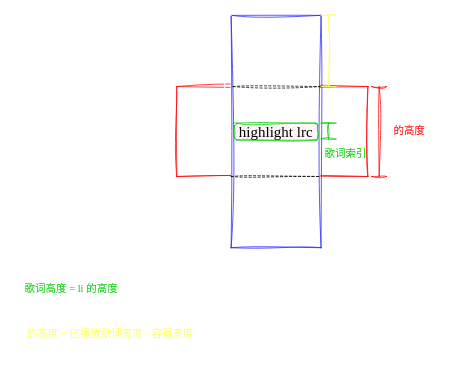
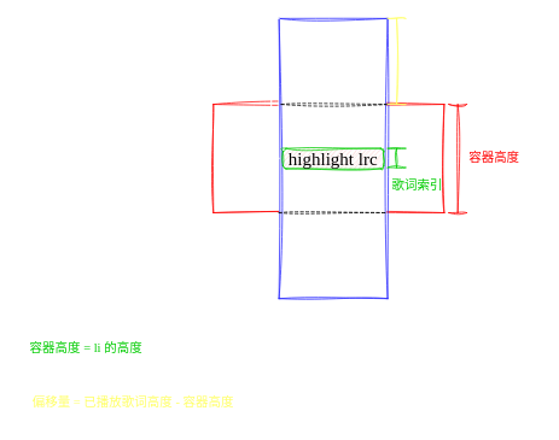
- <mxCell id="10" value="的高度" style="text;strokeColor=none;fillColor=none;html=1;fontSize=14;fontStyle=0;verticalAlign=middle;align=center;sketch=1;hachureGap=4;jiggle=2;curveFitting=1;fontFamily=Architects Daughter;fontSource=https%3A%2F%2Ffonts.googleapis.com%2Fcss%3Ffamily%3DArchitects%2BDaughter;fontColor=#FF0000;" vertex="1" parent="1"><mxGeometry x="495" y="155" width="100" height="40" as="geometry" /></mxCell>
+ <mxCell id="10" value="容器高度" style="text;strokeColor=none;fillColor=none;html=1;fontSize=14;fontStyle=0;verticalAlign=middle;align=center;sketch=1;hachureGap=4;jiggle=2;curveFitting=1;fontFamily=Architects Daughter;fontSource=https%3A%2F%2Ffonts.googleapis.com%2Fcss%3Ffamily%3DArchitects%2BDaughter;fontColor=#FF0000;" vertex="1" parent="1"><mxGeometry x="495" y="155" width="100" height="40" as="geometry" /></mxCell>
- <mxCell id="13" value="歌词高度 = li 的高度" style="text;strokeColor=none;fillColor=none;html=1;fontSize=14;fontStyle=0;verticalAlign=middle;align=center;sketch=1;hachureGap=4;jiggle=2;curveFitting=1;fontFamily=Architects Daughter;fontSource=https%3A%2F%2Ffonts.googleapis.com%2Fcss%3Ffamily%3DArchitects%2BDaughter;fontColor=#00CC00;" vertex="1" parent="1"><mxGeometry x="29" y="365" width="130" height="40" as="geometry" /></mxCell>
+ <mxCell id="13" value="容器高度 = li 的高度" style="text;strokeColor=none;fillColor=none;html=1;fontSize=14;fontStyle=0;verticalAlign=middle;align=center;sketch=1;hachureGap=4;jiggle=2;curveFitting=1;fontFamily=Architects Daughter;fontSource=https%3A%2F%2Ffonts.googleapis.com%2Fcss%3Ffamily%3DArchitects%2BDaughter;fontColor=#00CC00;" vertex="1" parent="1"><mxGeometry x="29" y="365" width="130" height="40" as="geometry" /></mxCell>
- <mxCell id="14" value="歌词高度 = li 的高度 * 歌词索引 + li 的高度 / 2" style="text;strokeColor=none;fillColor=none;html=1;fontSize=14;fontStyle=0;verticalAlign=middle;align=center;sketch=1;hachureGap=4;jiggle=2;curveFitting=1;fontFamily=Architects Daughter;fontSource=https%3A%2F%2Ffonts.googleapis.com%2Fcss%3Ffamily%3DArchitects%2BDaughter;fontColor=#FFFFFF;" vertex="1" parent="1"><mxGeometry x="20" y="395" width="360" height="40" as="geometry" /></mxCell>
+ <mxCell id="14" value="已播放歌词高度 = li 的高度 * 歌词索引 + li 的高度 / 2" style="text;strokeColor=none;fillColor=none;html=1;fontSize=14;fontStyle=0;verticalAlign=middle;align=center;sketch=1;hachureGap=4;jiggle=2;curveFitting=1;fontFamily=Architects Daughter;fontSource=https%3A%2F%2Ffonts.googleapis.com%2Fcss%3Ffamily%3DArchitects%2BDaughter;fontColor=#FFFFFF;" vertex="1" parent="1"><mxGeometry x="20" y="395" width="360" height="40" as="geometry" /></mxCell>
- <mxCell id="15" value="的高度 = 已播放歌词高度 - 容器高度" style="text;strokeColor=none;fillColor=none;html=1;fontSize=14;fontStyle=0;verticalAlign=middle;align=center;sketch=1;hachureGap=4;jiggle=2;curveFitting=1;fontFamily=Architects Daughter;fontSource=https%3A%2F%2Ffonts.googleapis.com%2Fcss%3Ffamily%3DArchitects%2BDaughter;fontColor=#FFFF66;" vertex="1" parent="1"><mxGeometry x="26" y="425" width="240" height="40" as="geometry" /></mxCell>
+ <mxCell id="15" value="偏移量 = 已播放歌词高度 - 容器高度" style="text;strokeColor=none;fillColor=none;html=1;fontSize=14;fontStyle=0;verticalAlign=middle;align=center;sketch=1;hachureGap=4;jiggle=2;curveFitting=1;fontFamily=Architects Daughter;fontSource=https%3A%2F%2Ffonts.googleapis.com%2Fcss%3Ffamily%3DArchitects%2BDaughter;fontColor=#FFFF66;" vertex="1" parent="1"><mxGeometry x="26" y="425" width="240" height="40" as="geometry" /></mxCell>
